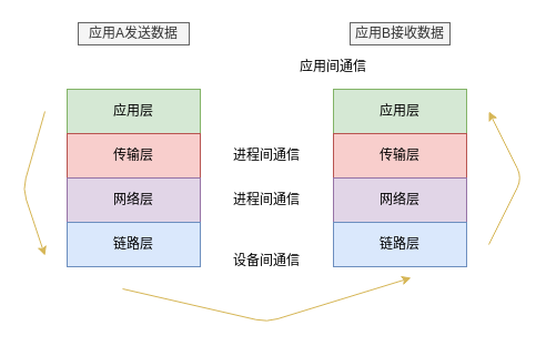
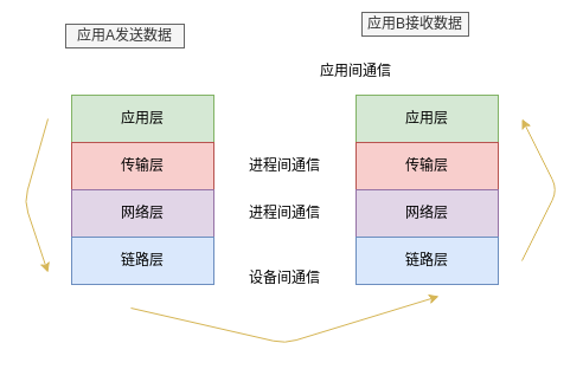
- <mxCell id="13" value="应用A发送数据" style="text;html=1;strokeColor=#666666;fillColor=#f5f5f5;align=center;verticalAlign=middle;whiteSpace=wrap;rounded=0;fontColor=#333333;" vertex="1" parent="1"><mxGeometry x="70" y="20" width="100" height="20" as="geometry" /></mxCell>
+ <mxCell id="13" value="应用A发送数据" style="text;html=1;strokeColor=#666666;fillColor=#f5f5f5;align=center;verticalAlign=middle;whiteSpace=wrap;rounded=0;fontColor=#333333;" vertex="1" parent="1"><mxGeometry x="55" y="20" width="100" height="20" as="geometry" /></mxCell>
- <mxCell id="14" value="应用B接收数据" style="text;html=1;strokeColor=#666666;fillColor=#f5f5f5;align=center;verticalAlign=middle;whiteSpace=wrap;rounded=0;fontColor=#333333;" vertex="1" parent="1"><mxGeometry x="315" y="20" width="90" height="20" as="geometry" /></mxCell>
+ <mxCell id="14" value="应用B接收数据" style="text;html=1;strokeColor=#666666;fillColor=#f5f5f5;align=center;verticalAlign=middle;whiteSpace=wrap;rounded=0;fontColor=#333333;" vertex="1" parent="1"><mxGeometry x="305" y="10" width="90" height="20" as="geometry" /></mxCell>
